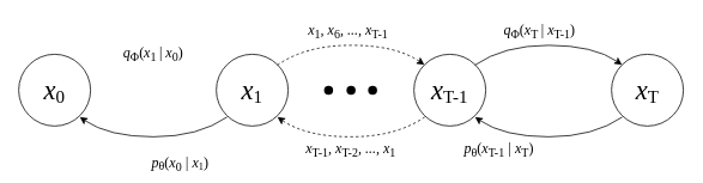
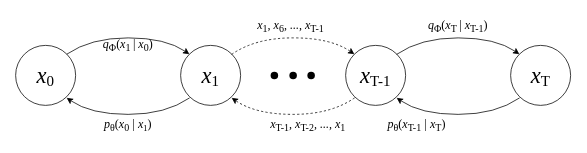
- <mxCell id="16" value="&lt;font style=&quot;font-size: 16px;&quot; face=&quot;Times New Roman&quot;&gt;&lt;i&gt;q&lt;/i&gt;&lt;sub&gt;Φ&lt;/sub&gt;(&lt;i&gt;x&lt;/i&gt;&lt;sub&gt;T&amp;nbsp;&lt;/sub&gt;|&amp;nbsp;&lt;i&gt;x&lt;/i&gt;&lt;sub&gt;T-1&lt;/sub&gt;)&lt;/font&gt;" style="text;html=1;align=center;verticalAlign=middle;whiteSpace=wrap;rounded=0;" vertex="1" parent="1"><mxGeometry x="555" y="20" width="90" height="30" as="geometry" /></mxCell>
+ <mxCell id="16" value="&lt;font style=&quot;font-size: 16px;&quot; face=&quot;Times New Roman&quot;&gt;&lt;i&gt;q&lt;/i&gt;&lt;sub&gt;Φ&lt;/sub&gt;(&lt;i&gt;x&lt;/i&gt;&lt;sub&gt;T&amp;nbsp;&lt;/sub&gt;|&amp;nbsp;&lt;i&gt;x&lt;/i&gt;&lt;sub&gt;T-1&lt;/sub&gt;)&lt;/font&gt;" style="text;html=1;align=center;verticalAlign=middle;whiteSpace=wrap;rounded=0;" vertex="1" parent="1"><mxGeometry x="565" y="20" width="90" height="30" as="geometry" /></mxCell>
+ <mxCell id="4" value="" style="curved=1;endArrow=classic;html=1;rounded=0;exitX=1;exitY=0;exitDx=0;exitDy=0;entryX=0;entryY=0;entryDx=0;entryDy=0;" edge="1" parent="1" source="2" target="3"><mxGeometry width="50" height="50" relative="1" as="geometry"><mxPoint x="120" y="110" as="sourcePoint" /><mxPoint x="170" y="60" as="targetPoint" /><Array as="points"><mxPoint x="120" y="50" /><mxPoint x="220" y="50" /></Array></mxGeometry></mxCell>
- <mxCell id="20" value="&lt;font face=&quot;Times New Roman&quot;&gt;&lt;span style=&quot;font-size: 16px;&quot;&gt;&lt;i&gt;x&lt;/i&gt;&lt;sub style=&quot;&quot;&gt;T-1&lt;/sub&gt;&lt;i&gt;, x&lt;/i&gt;&lt;sub style=&quot;&quot;&gt;T-2&lt;/sub&gt;&lt;i&gt;, ..., x&lt;/i&gt;&lt;sub style=&quot;&quot;&gt;1&lt;/sub&gt;&lt;/span&gt;&lt;/font&gt;" style="text;html=1;align=center;verticalAlign=middle;whiteSpace=wrap;rounded=0;" vertex="1" parent="1"><mxGeometry x="337" y="152" width="106" height="30" as="geometry" /></mxCell>
+ <mxCell id="20" value="&lt;font face=&quot;Times New Roman&quot;&gt;&lt;span style=&quot;font-size: 16px;&quot;&gt;&lt;i&gt;x&lt;/i&gt;&lt;sub style=&quot;&quot;&gt;T-1&lt;/sub&gt;&lt;i&gt;, x&lt;/i&gt;&lt;sub style=&quot;&quot;&gt;T-2&lt;/sub&gt;&lt;i&gt;, ..., x&lt;/i&gt;&lt;sub style=&quot;&quot;&gt;1&lt;/sub&gt;&lt;/span&gt;&lt;/font&gt;" style="text;html=1;align=center;verticalAlign=middle;whiteSpace=wrap;rounded=0;" vertex="1" parent="1"><mxGeometry x="357" y="152" width="106" height="30" as="geometry" /></mxCell>
- <mxCell id="18" value="&lt;font style=&quot;&quot; face=&quot;Times New Roman&quot;&gt;&lt;i style=&quot;font-size: 16px;&quot;&gt;p&lt;/i&gt;&lt;sub style=&quot;&quot;&gt;&lt;font style=&quot;font-size: 13.333px;&quot;&gt;θ&lt;/font&gt;&lt;/sub&gt;&lt;span style=&quot;font-size: 16px;&quot;&gt;(&lt;/span&gt;&lt;span style=&quot;font-size: 16px;&quot;&gt;&lt;i&gt;x&lt;/i&gt;&lt;sub style=&quot;&quot;&gt;0&lt;/sub&gt;&lt;/span&gt;&lt;sub style=&quot;&quot;&gt;&lt;font style=&quot;font-size: 13.333px;&quot;&gt;&amp;nbsp;&lt;/font&gt;&lt;/sub&gt;&lt;/font&gt;&lt;span style=&quot;font-family: &amp;quot;Times New Roman&amp;quot;; font-size: 16px; font-style: italic;&quot;&gt;|&amp;nbsp;&lt;/span&gt;&lt;span style=&quot;font-family: &amp;quot;Times New Roman&amp;quot;;&quot;&gt;&lt;span style=&quot;font-style: italic; font-size: 16px;&quot;&gt;x&lt;/span&gt;&lt;span style=&quot;font-size: 13.333px;&quot;&gt;&lt;sub style=&quot;&quot;&gt;1&lt;/sub&gt;&lt;/span&gt;&lt;span style=&quot;font-size: 16px;&quot;&gt;)&lt;/span&gt;&lt;/span&gt;" style="text;html=1;align=center;verticalAlign=middle;whiteSpace=wrap;rounded=0;" vertex="1" parent="1"><mxGeometry x="160" y="167" width="80" height="30" as="geometry" /></mxCell>
+ <mxCell id="18" value="&lt;font style=&quot;&quot; face=&quot;Times New Roman&quot;&gt;&lt;i style=&quot;font-size: 16px;&quot;&gt;p&lt;/i&gt;&lt;sub style=&quot;&quot;&gt;&lt;font style=&quot;font-size: 13.333px;&quot;&gt;θ&lt;/font&gt;&lt;/sub&gt;&lt;span style=&quot;font-size: 16px;&quot;&gt;(&lt;/span&gt;&lt;span style=&quot;font-size: 16px;&quot;&gt;&lt;i&gt;x&lt;/i&gt;&lt;sub style=&quot;&quot;&gt;0&lt;/sub&gt;&lt;/span&gt;&lt;sub style=&quot;&quot;&gt;&lt;font style=&quot;font-size: 13.333px;&quot;&gt;&amp;nbsp;&lt;/font&gt;&lt;/sub&gt;&lt;/font&gt;&lt;span style=&quot;font-family: &amp;quot;Times New Roman&amp;quot;; font-size: 16px; font-style: italic;&quot;&gt;|&amp;nbsp;&lt;/span&gt;&lt;span style=&quot;font-family: &amp;quot;Times New Roman&amp;quot;;&quot;&gt;&lt;span style=&quot;font-style: italic; font-size: 16px;&quot;&gt;x&lt;/span&gt;&lt;span style=&quot;font-size: 13.333px;&quot;&gt;&lt;sub style=&quot;&quot;&gt;1&lt;/sub&gt;&lt;/span&gt;&lt;span style=&quot;font-size: 16px;&quot;&gt;)&lt;/span&gt;&lt;/span&gt;" style="text;html=1;align=center;verticalAlign=middle;whiteSpace=wrap;rounded=0;" vertex="1" parent="1"><mxGeometry x="130" y="152" width="80" height="30" as="geometry" /></mxCell>
